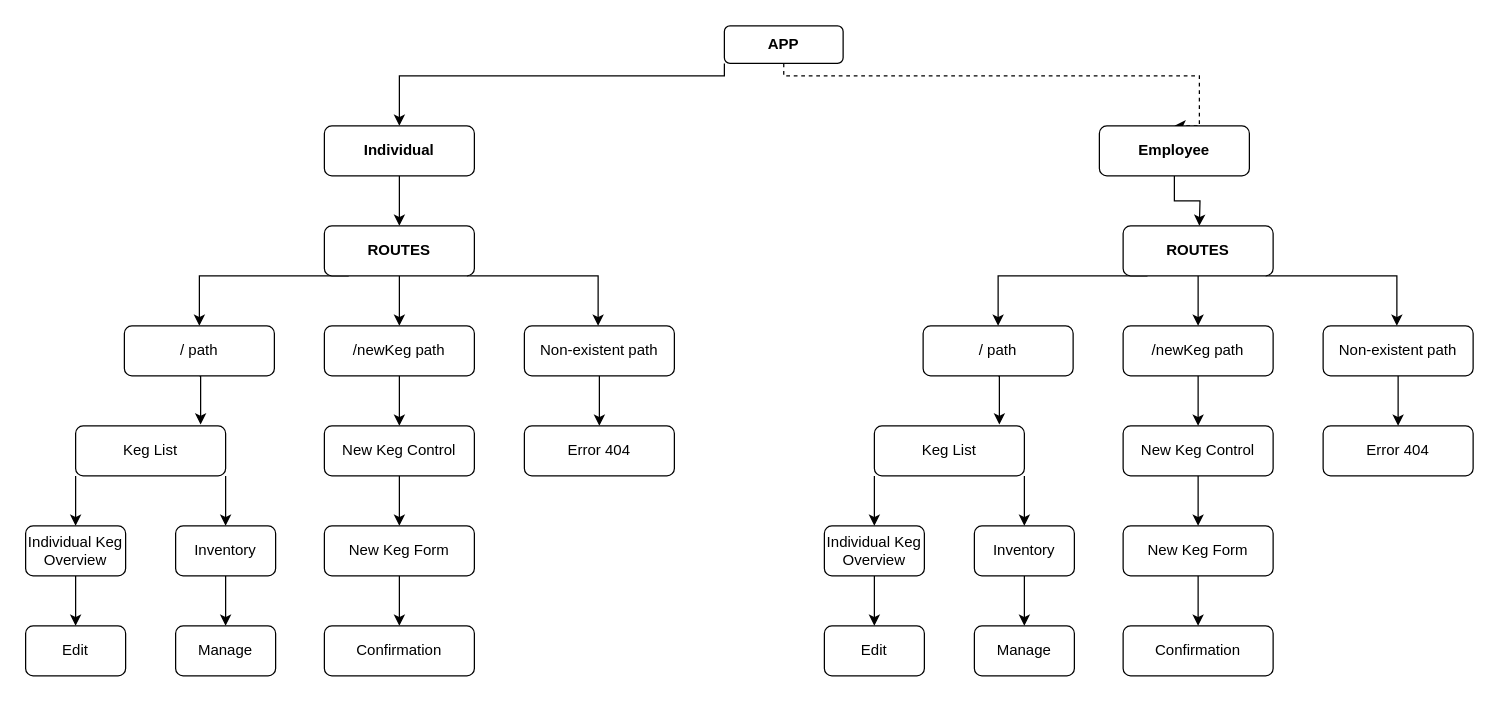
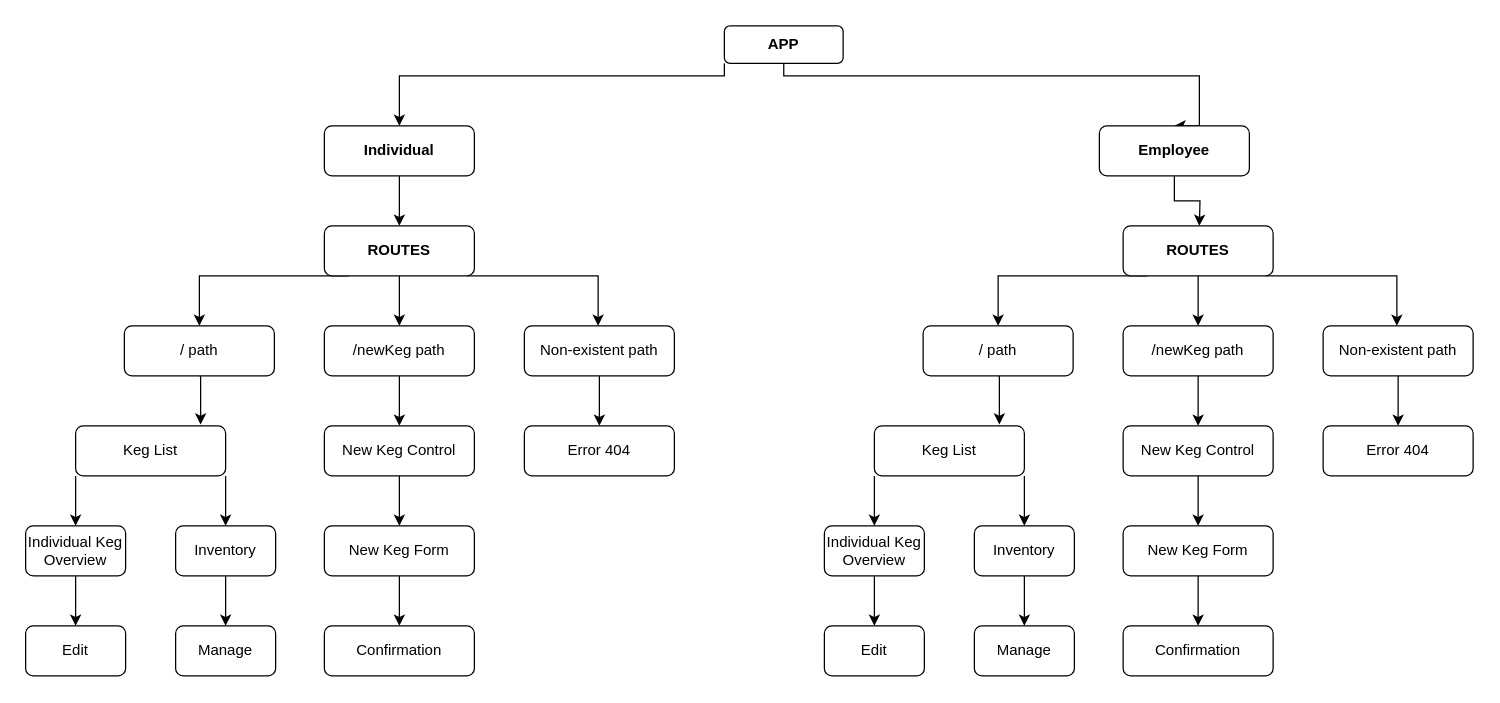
- <mxCell id="3" value="" style="edgeStyle=orthogonalEdgeStyle;rounded=0;orthogonalLoop=1;jettySize=auto;html=1;entryX=0.5;entryY=0;entryDx=0;entryDy=0;dashed=1;" edge="1" parent="1" source="4" target="8"><mxGeometry relative="1" as="geometry"><mxPoint x="779" y="40" as="targetPoint" /><Array as="points"><mxPoint x="959" y="60" /></Array></mxGeometry></mxCell>
+ <mxCell id="3" value="" style="edgeStyle=orthogonalEdgeStyle;rounded=0;orthogonalLoop=1;jettySize=auto;html=1;entryX=0.5;entryY=0;entryDx=0;entryDy=0;" edge="1" parent="1" source="4" target="8"><mxGeometry relative="1" as="geometry"><mxPoint x="779" y="40" as="targetPoint" /><Array as="points"><mxPoint x="959" y="60" /></Array></mxGeometry></mxCell>
